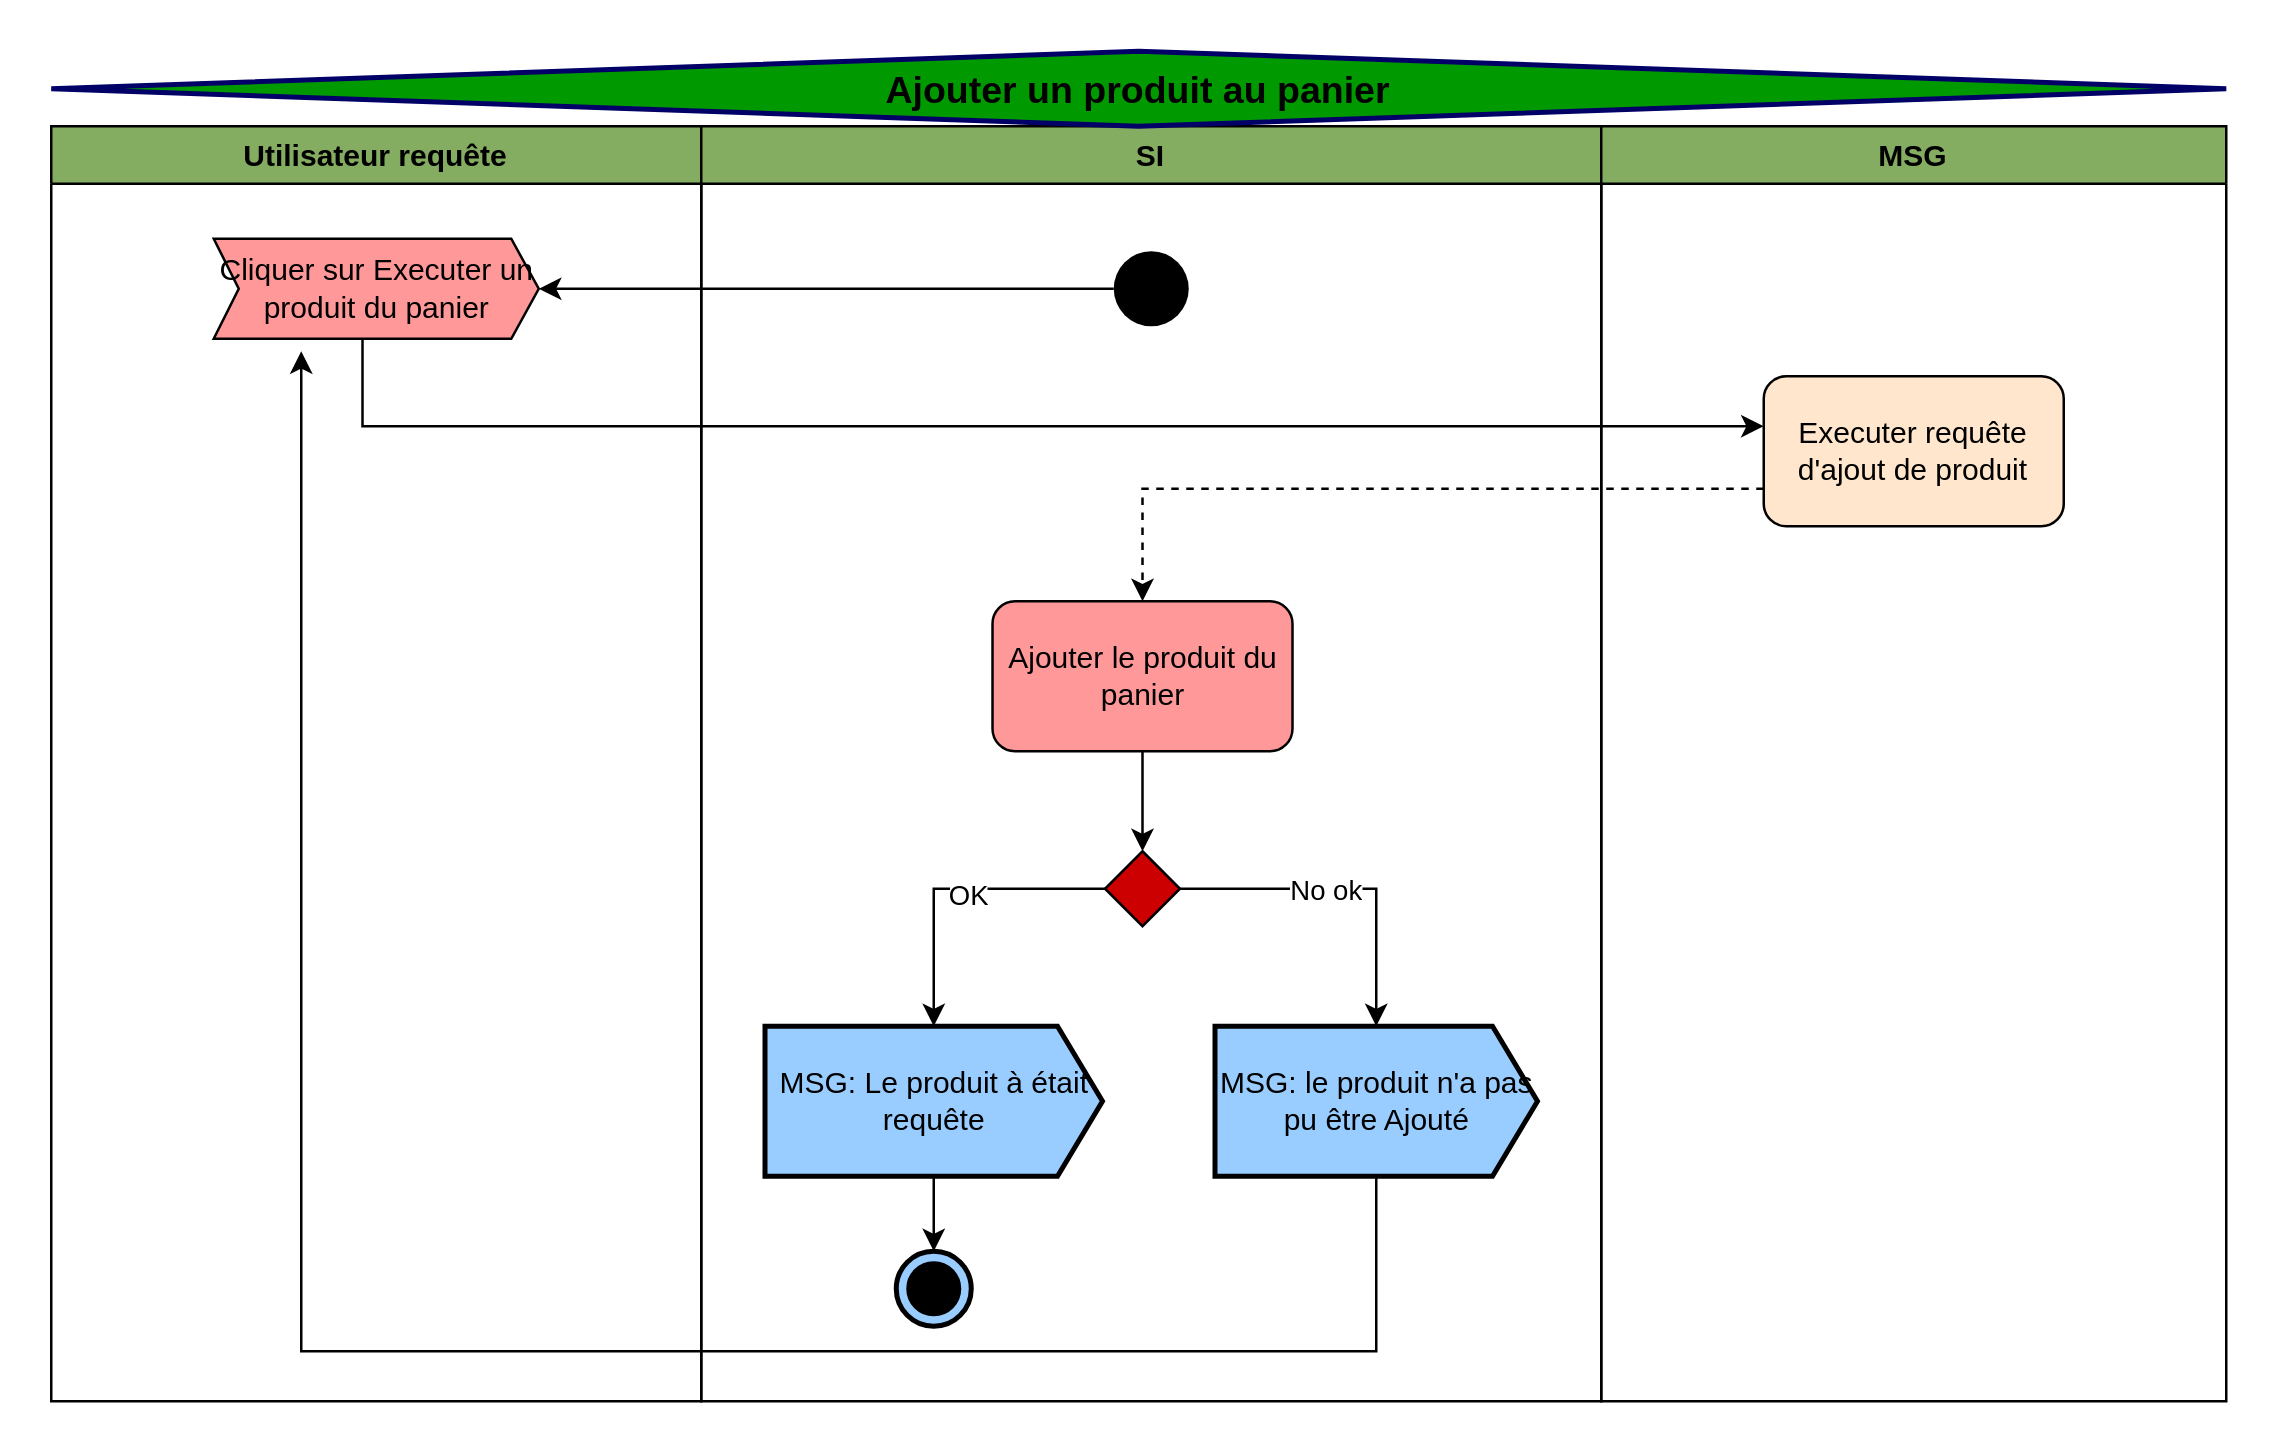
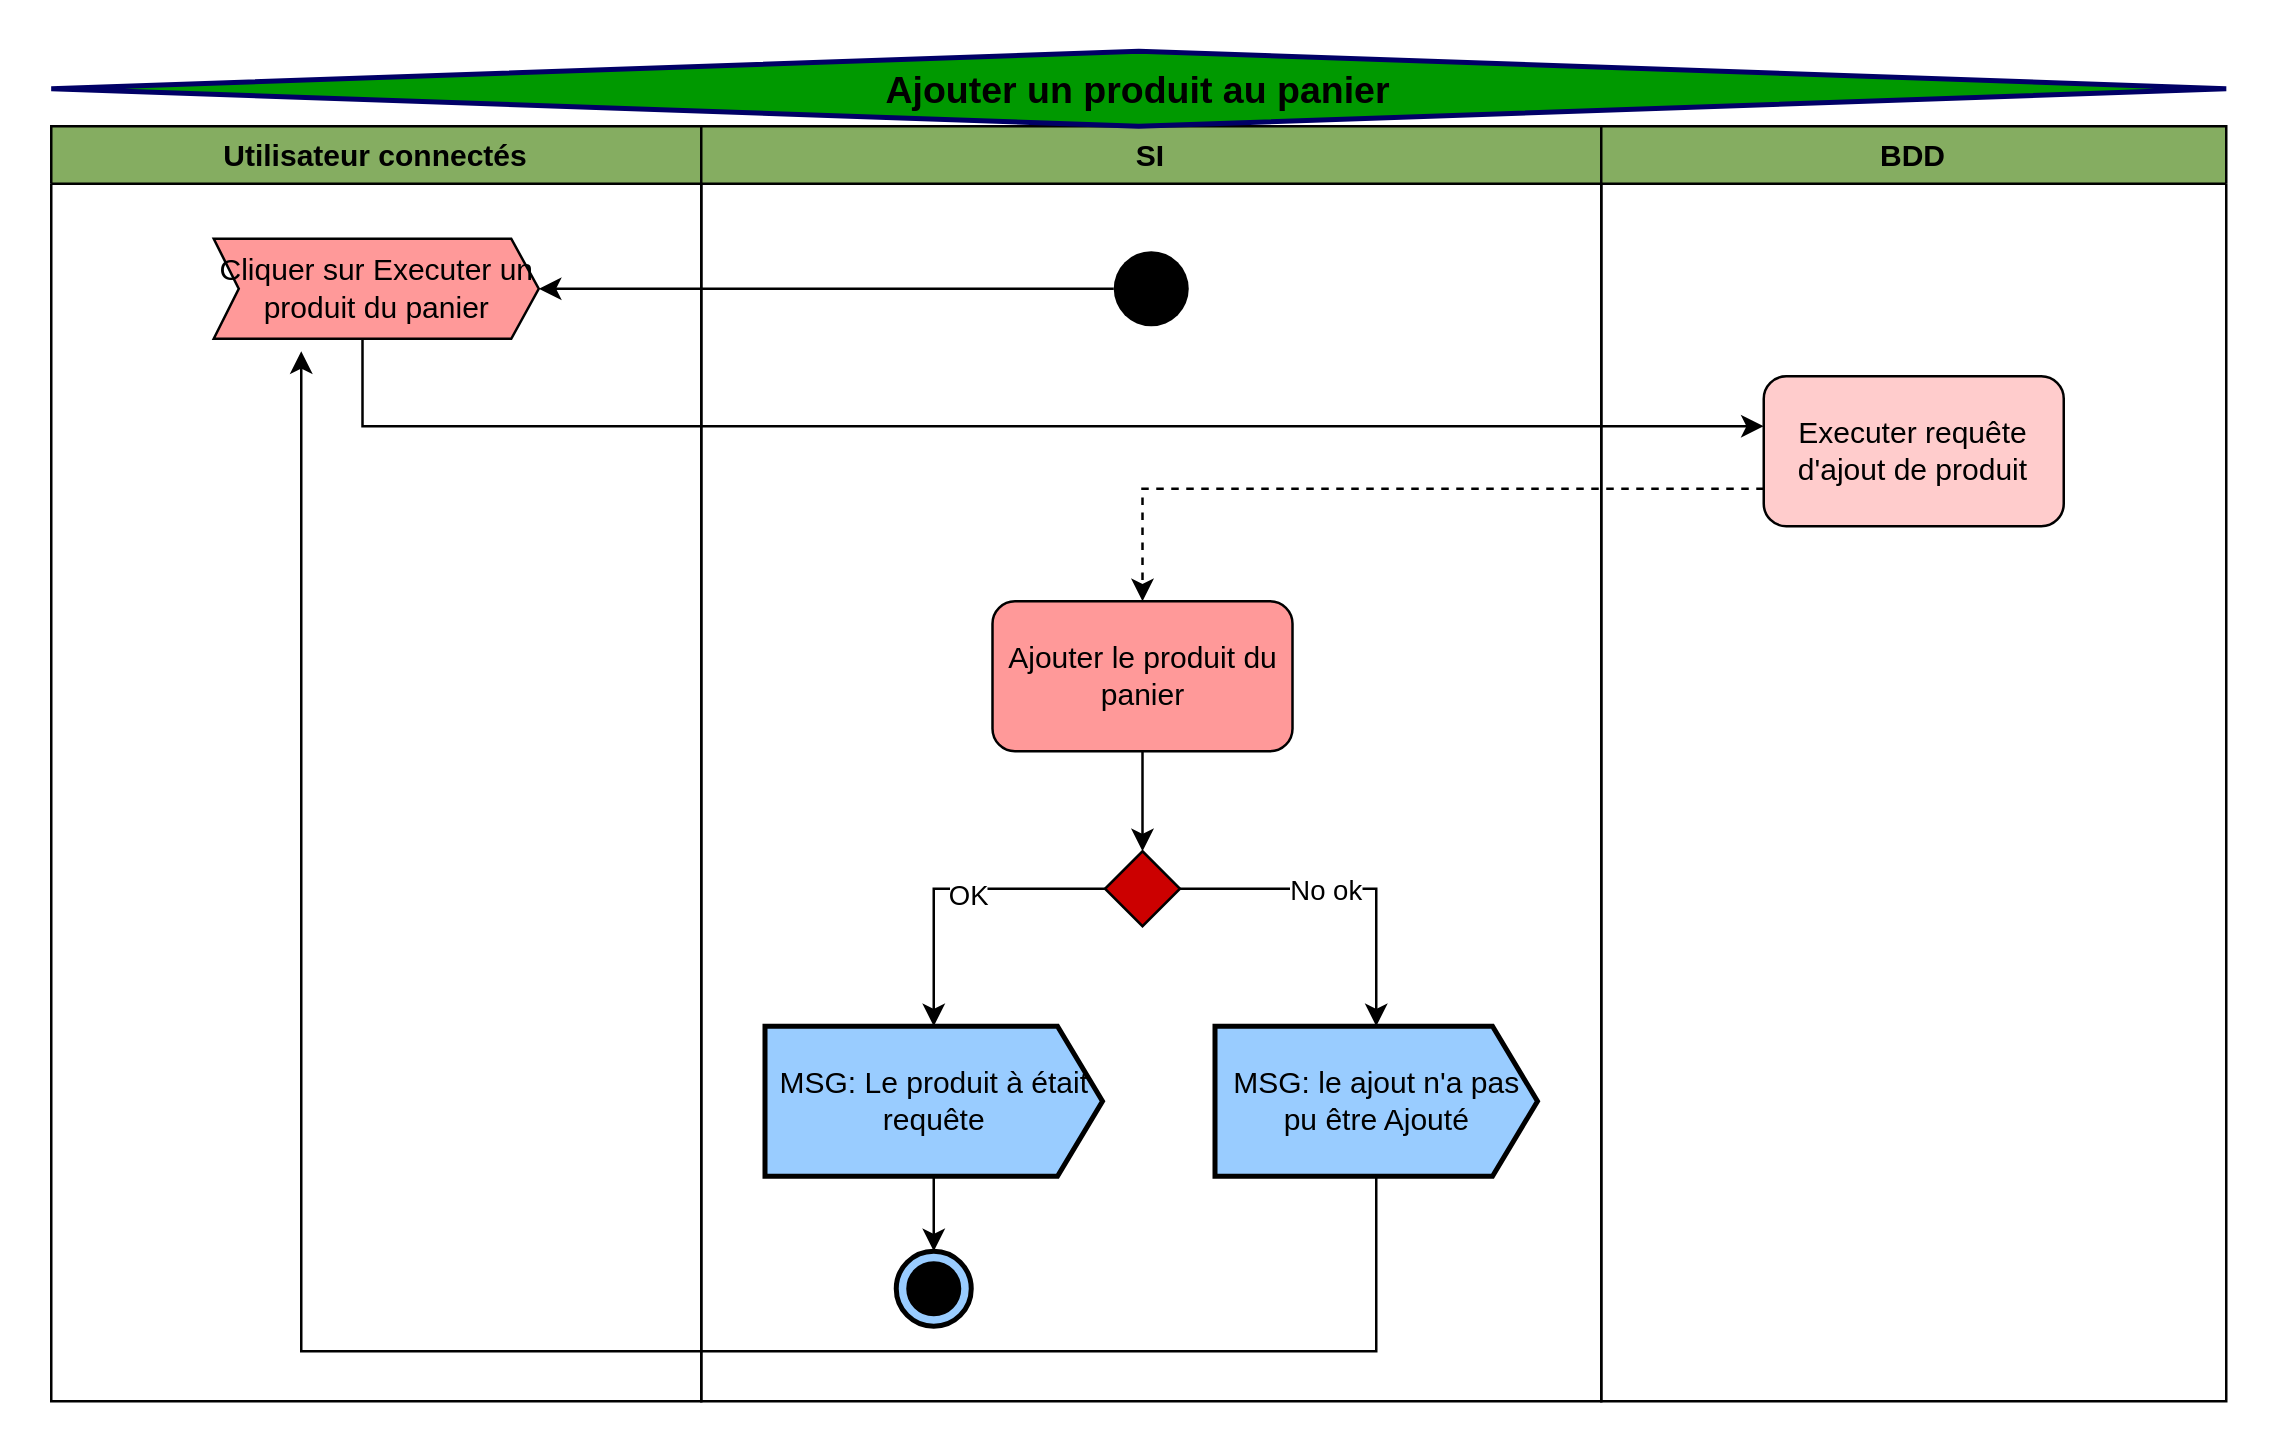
- <mxCell id="2" value="Utilisateur requête" style="swimlane;fillColor=#85AD61;" parent="1" vertex="1"><mxGeometry x="20" y="50" width="260" height="510" as="geometry" /></mxCell>
+ <mxCell id="2" value="Utilisateur connectés" style="swimlane;fillColor=#85AD61;" parent="1" vertex="1"><mxGeometry x="20" y="50" width="260" height="510" as="geometry" /></mxCell>
- <mxCell id="17" value="MSG" style="swimlane;fillColor=#85AD61;" parent="1" vertex="1"><mxGeometry x="640" y="50" width="250" height="510" as="geometry" /></mxCell>
+ <mxCell id="17" value="BDD" style="swimlane;fillColor=#85AD61;" parent="1" vertex="1"><mxGeometry x="640" y="50" width="250" height="510" as="geometry" /></mxCell>
- <mxCell id="18" value="Executer requête d'ajout de produit" style="rounded=1;whiteSpace=wrap;html=1;fillColor=#ffe6cc;" parent="17" vertex="1"><mxGeometry x="65" y="100" width="120" height="60" as="geometry" /></mxCell>
+ <mxCell id="18" value="Executer requête d'ajout de produit" style="rounded=1;whiteSpace=wrap;html=1;fillColor=#FFCCCC;" parent="17" vertex="1"><mxGeometry x="65" y="100" width="120" height="60" as="geometry" /></mxCell>
- <mxCell id="15" value="MSG: le produit n'a pas pu être Ajouté" style="html=1;shape=mxgraph.sysml.sendSigAct;strokeWidth=2;whiteSpace=wrap;align=center;fillColor=#99CCFF;" parent="4" vertex="1"><mxGeometry x="205.5" y="360" width="129" height="60" as="geometry" /></mxCell>
+ <mxCell id="15" value="MSG: le ajout n'a pas pu être Ajouté" style="html=1;shape=mxgraph.sysml.sendSigAct;strokeWidth=2;whiteSpace=wrap;align=center;fillColor=#99CCFF;" parent="4" vertex="1"><mxGeometry x="205.5" y="360" width="129" height="60" as="geometry" /></mxCell>
